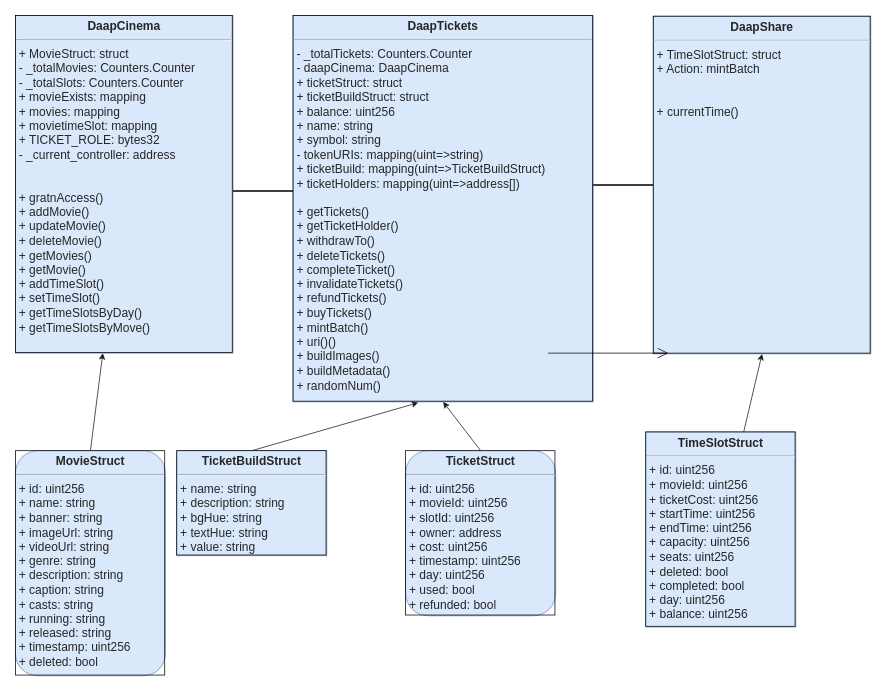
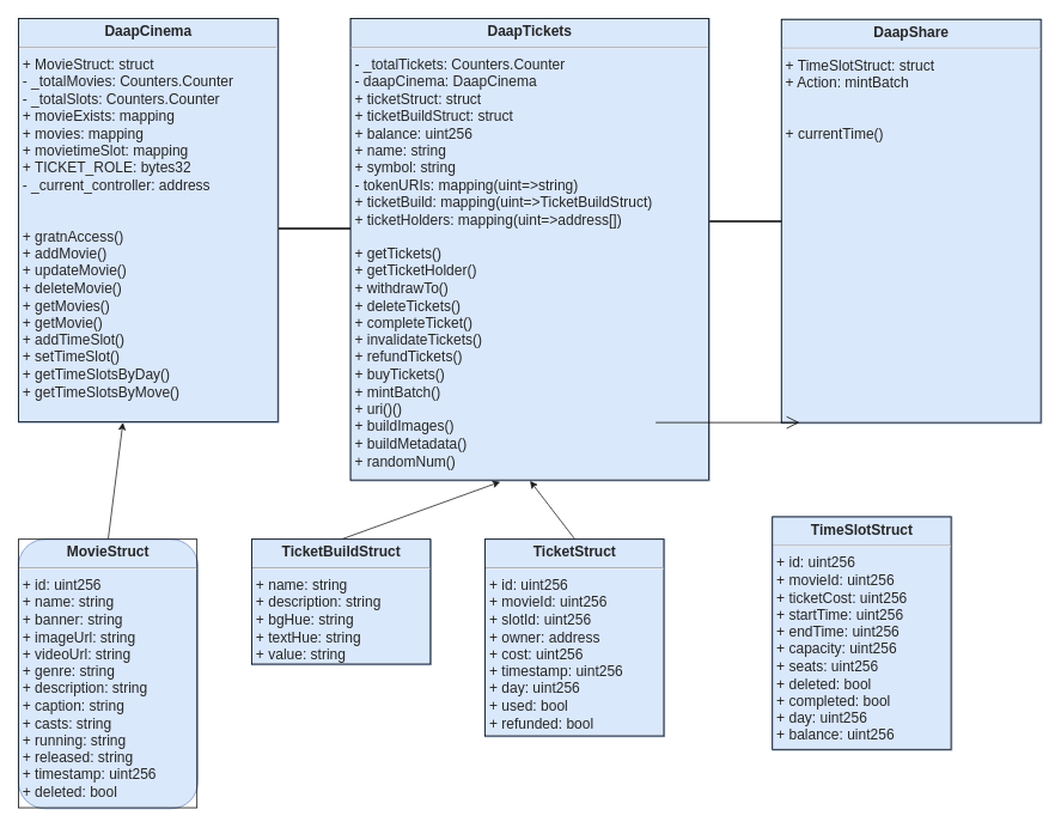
- <mxCell id="11" style="edgeStyle=none;html=0;labelBorderColor=#0f0f0f;strokeColor=#1a1919;fontSize=16;fontColor=#000000;entryX=0.5;entryY=1;entryDx=0;entryDy=0;" parent="1" source="12" target="5" edge="1"><mxGeometry relative="1" as="geometry"><mxPoint x="1010" y="190" as="targetPoint" /></mxGeometry></mxCell>
- <mxCell id="8" value="&lt;p style=&quot;margin: 4px 0px 0px; text-align: center; font-size: 16px;&quot;&gt;&lt;b style=&quot;font-size: 16px;&quot;&gt;TicketBuildStruct&lt;/b&gt;&lt;/p&gt;&lt;hr style=&quot;font-size: 16px;&quot;&gt;&lt;p style=&quot;margin: 0px 0px 0px 4px; font-size: 16px;&quot;&gt;+ name: string&lt;/p&gt;&lt;p style=&quot;margin: 0px 0px 0px 4px; font-size: 16px;&quot;&gt;+ description: string&lt;/p&gt;&lt;p style=&quot;margin: 0px 0px 0px 4px; font-size: 16px;&quot;&gt;+ bgHue: string&lt;/p&gt;&lt;p style=&quot;margin: 0px 0px 0px 4px; font-size: 16px;&quot;&gt;+ textHue: string&lt;/p&gt;&lt;p style=&quot;margin: 0px 0px 0px 4px; font-size: 16px;&quot;&gt;+ value: string&lt;/p&gt;&lt;hr style=&quot;font-size: 16px;&quot;&gt;&lt;p style=&quot;margin: 0px 0px 0px 4px; font-size: 16px;&quot;&gt;&lt;br&gt;&lt;/p&gt;&lt;p style=&quot;margin: 0px 0px 0px 4px; font-size: 16px;&quot;&gt;&lt;br&gt;&lt;/p&gt;&lt;p style=&quot;margin: 0px 0px 0px 4px; font-size: 16px;&quot;&gt;&lt;br&gt;&lt;/p&gt;" style="verticalAlign=top;align=left;overflow=fill;fontSize=16;fontFamily=Helvetica;html=1;labelBorderColor=default;fillColor=#dae8fc;strokeColor=#6c8ebf;labelBackgroundColor=none;whiteSpace=wrap;fontColor=#262626;" parent="1" vertex="1"><mxGeometry x="235" y="600" width="200" height="140" as="geometry" /></mxCell>
+ <mxCell id="8" value="&lt;p style=&quot;margin: 4px 0px 0px; text-align: center; font-size: 16px;&quot;&gt;&lt;b style=&quot;font-size: 16px;&quot;&gt;TicketBuildStruct&lt;/b&gt;&lt;/p&gt;&lt;hr style=&quot;font-size: 16px;&quot;&gt;&lt;p style=&quot;margin: 0px 0px 0px 4px; font-size: 16px;&quot;&gt;+ name: string&lt;/p&gt;&lt;p style=&quot;margin: 0px 0px 0px 4px; font-size: 16px;&quot;&gt;+ description: string&lt;/p&gt;&lt;p style=&quot;margin: 0px 0px 0px 4px; font-size: 16px;&quot;&gt;+ bgHue: string&lt;/p&gt;&lt;p style=&quot;margin: 0px 0px 0px 4px; font-size: 16px;&quot;&gt;+ textHue: string&lt;/p&gt;&lt;p style=&quot;margin: 0px 0px 0px 4px; font-size: 16px;&quot;&gt;+ value: string&lt;/p&gt;&lt;hr style=&quot;font-size: 16px;&quot;&gt;&lt;p style=&quot;margin: 0px 0px 0px 4px; font-size: 16px;&quot;&gt;&lt;br&gt;&lt;/p&gt;&lt;p style=&quot;margin: 0px 0px 0px 4px; font-size: 16px;&quot;&gt;&lt;br&gt;&lt;/p&gt;&lt;p style=&quot;margin: 0px 0px 0px 4px; font-size: 16px;&quot;&gt;&lt;br&gt;&lt;/p&gt;" style="verticalAlign=top;align=left;overflow=fill;fontSize=16;fontFamily=Helvetica;html=1;labelBorderColor=default;fillColor=#dae8fc;strokeColor=#6c8ebf;labelBackgroundColor=none;whiteSpace=wrap;fontColor=#262626;" parent="1" vertex="1"><mxGeometry x="280" y="600" width="200" height="140" as="geometry" /></mxCell>
- <mxCell id="10" value="&lt;p style=&quot;margin: 4px 0px 0px; text-align: center; font-size: 16px;&quot;&gt;&lt;b style=&quot;font-size: 16px;&quot;&gt;TicketStruct&lt;/b&gt;&lt;/p&gt;&lt;hr style=&quot;font-size: 16px;&quot;&gt;&lt;p style=&quot;margin: 0px 0px 0px 4px; font-size: 16px;&quot;&gt;+ id: uint256&lt;/p&gt;&lt;p style=&quot;margin: 0px 0px 0px 4px; font-size: 16px;&quot;&gt;+ movieId: uint256&lt;/p&gt;&lt;p style=&quot;margin: 0px 0px 0px 4px; font-size: 16px;&quot;&gt;+ slotId: uint256&lt;/p&gt;&lt;p style=&quot;margin: 0px 0px 0px 4px; font-size: 16px;&quot;&gt;+ owner: address&lt;/p&gt;&lt;p style=&quot;margin: 0px 0px 0px 4px; font-size: 16px;&quot;&gt;+ cost: uint256&lt;/p&gt;&lt;p style=&quot;margin: 0px 0px 0px 4px; font-size: 16px;&quot;&gt;+ timestamp: uint256&lt;/p&gt;&lt;p style=&quot;margin: 0px 0px 0px 4px; font-size: 16px;&quot;&gt;+ day: uint256&lt;/p&gt;&lt;p style=&quot;margin: 0px 0px 0px 4px; font-size: 16px;&quot;&gt;+ used: bool&lt;/p&gt;&lt;p style=&quot;margin: 0px 0px 0px 4px; font-size: 16px;&quot;&gt;+ refunded: bool&lt;/p&gt;&lt;hr style=&quot;font-size: 16px;&quot;&gt;&lt;p style=&quot;margin: 0px 0px 0px 4px; font-size: 16px;&quot;&gt;&lt;br&gt;&lt;/p&gt;&lt;p style=&quot;margin: 0px 0px 0px 4px; font-size: 16px;&quot;&gt;&lt;br&gt;&lt;/p&gt;&lt;p style=&quot;margin: 0px 0px 0px 4px; font-size: 16px;&quot;&gt;&lt;br&gt;&lt;/p&gt;" style="verticalAlign=top;align=left;overflow=fill;fontSize=16;fontFamily=Helvetica;html=1;labelBorderColor=default;fillColor=#dae8fc;strokeColor=#6c8ebf;labelBackgroundColor=none;whiteSpace=wrap;fontColor=#262626;rounded=1;" parent="1" vertex="1"><mxGeometry x="540" y="600" width="200" height="220" as="geometry" /></mxCell>
+ <mxCell id="10" value="&lt;p style=&quot;margin: 4px 0px 0px; text-align: center; font-size: 16px;&quot;&gt;&lt;b style=&quot;font-size: 16px;&quot;&gt;TicketStruct&lt;/b&gt;&lt;/p&gt;&lt;hr style=&quot;font-size: 16px;&quot;&gt;&lt;p style=&quot;margin: 0px 0px 0px 4px; font-size: 16px;&quot;&gt;+ id: uint256&lt;/p&gt;&lt;p style=&quot;margin: 0px 0px 0px 4px; font-size: 16px;&quot;&gt;+ movieId: uint256&lt;/p&gt;&lt;p style=&quot;margin: 0px 0px 0px 4px; font-size: 16px;&quot;&gt;+ slotId: uint256&lt;/p&gt;&lt;p style=&quot;margin: 0px 0px 0px 4px; font-size: 16px;&quot;&gt;+ owner: address&lt;/p&gt;&lt;p style=&quot;margin: 0px 0px 0px 4px; font-size: 16px;&quot;&gt;+ cost: uint256&lt;/p&gt;&lt;p style=&quot;margin: 0px 0px 0px 4px; font-size: 16px;&quot;&gt;+ timestamp: uint256&lt;/p&gt;&lt;p style=&quot;margin: 0px 0px 0px 4px; font-size: 16px;&quot;&gt;+ day: uint256&lt;/p&gt;&lt;p style=&quot;margin: 0px 0px 0px 4px; font-size: 16px;&quot;&gt;+ used: bool&lt;/p&gt;&lt;p style=&quot;margin: 0px 0px 0px 4px; font-size: 16px;&quot;&gt;+ refunded: bool&lt;/p&gt;&lt;hr style=&quot;font-size: 16px;&quot;&gt;&lt;p style=&quot;margin: 0px 0px 0px 4px; font-size: 16px;&quot;&gt;&lt;br&gt;&lt;/p&gt;&lt;p style=&quot;margin: 0px 0px 0px 4px; font-size: 16px;&quot;&gt;&lt;br&gt;&lt;/p&gt;&lt;p style=&quot;margin: 0px 0px 0px 4px; font-size: 16px;&quot;&gt;&lt;br&gt;&lt;/p&gt;" style="verticalAlign=top;align=left;overflow=fill;fontSize=16;fontFamily=Helvetica;html=1;labelBorderColor=default;fillColor=#dae8fc;strokeColor=#6c8ebf;labelBackgroundColor=none;whiteSpace=wrap;fontColor=#262626;" parent="1" vertex="1"><mxGeometry x="540" y="600" width="200" height="220" as="geometry" /></mxCell>
